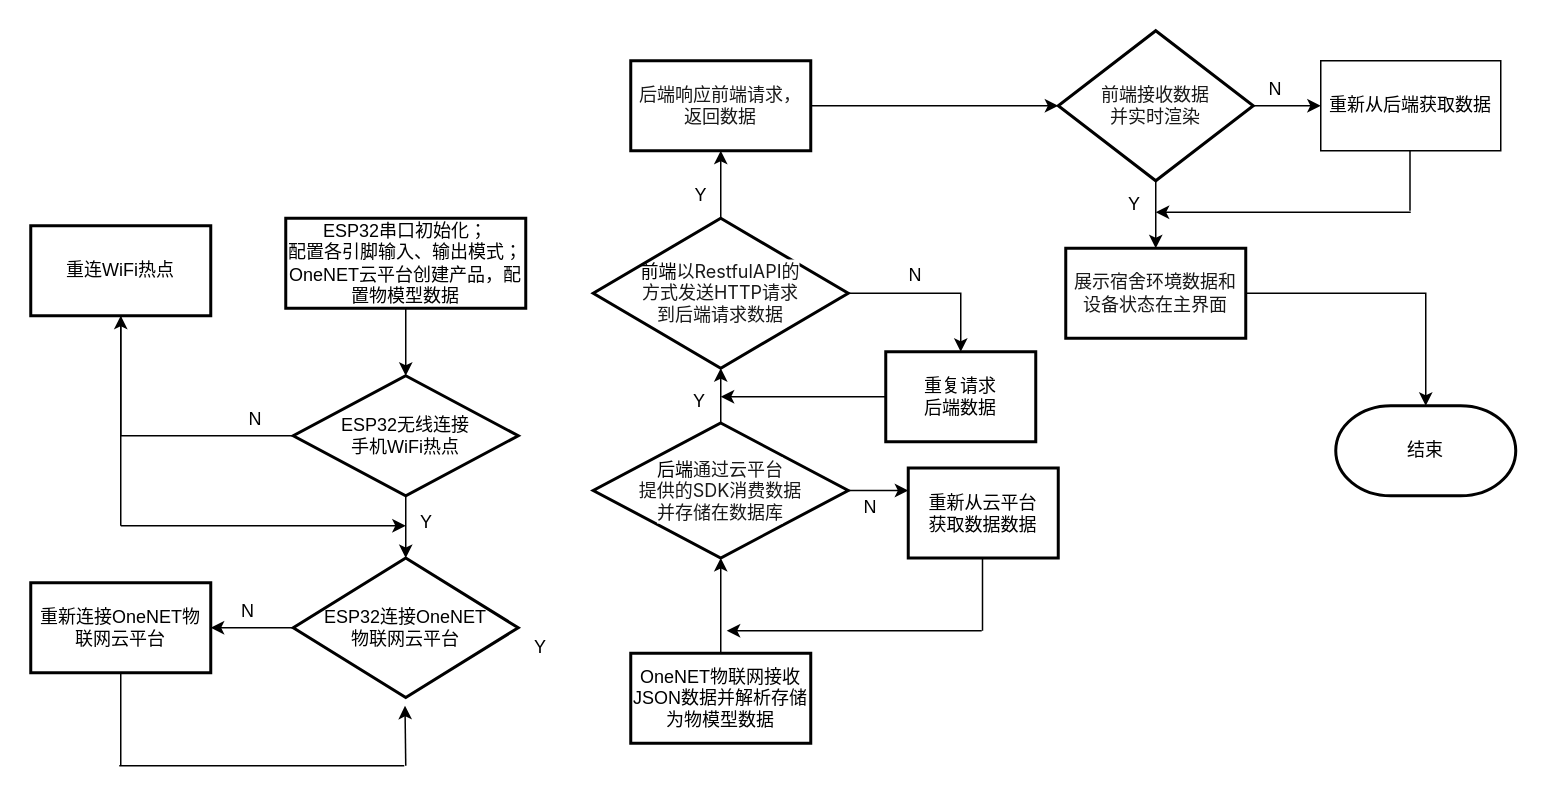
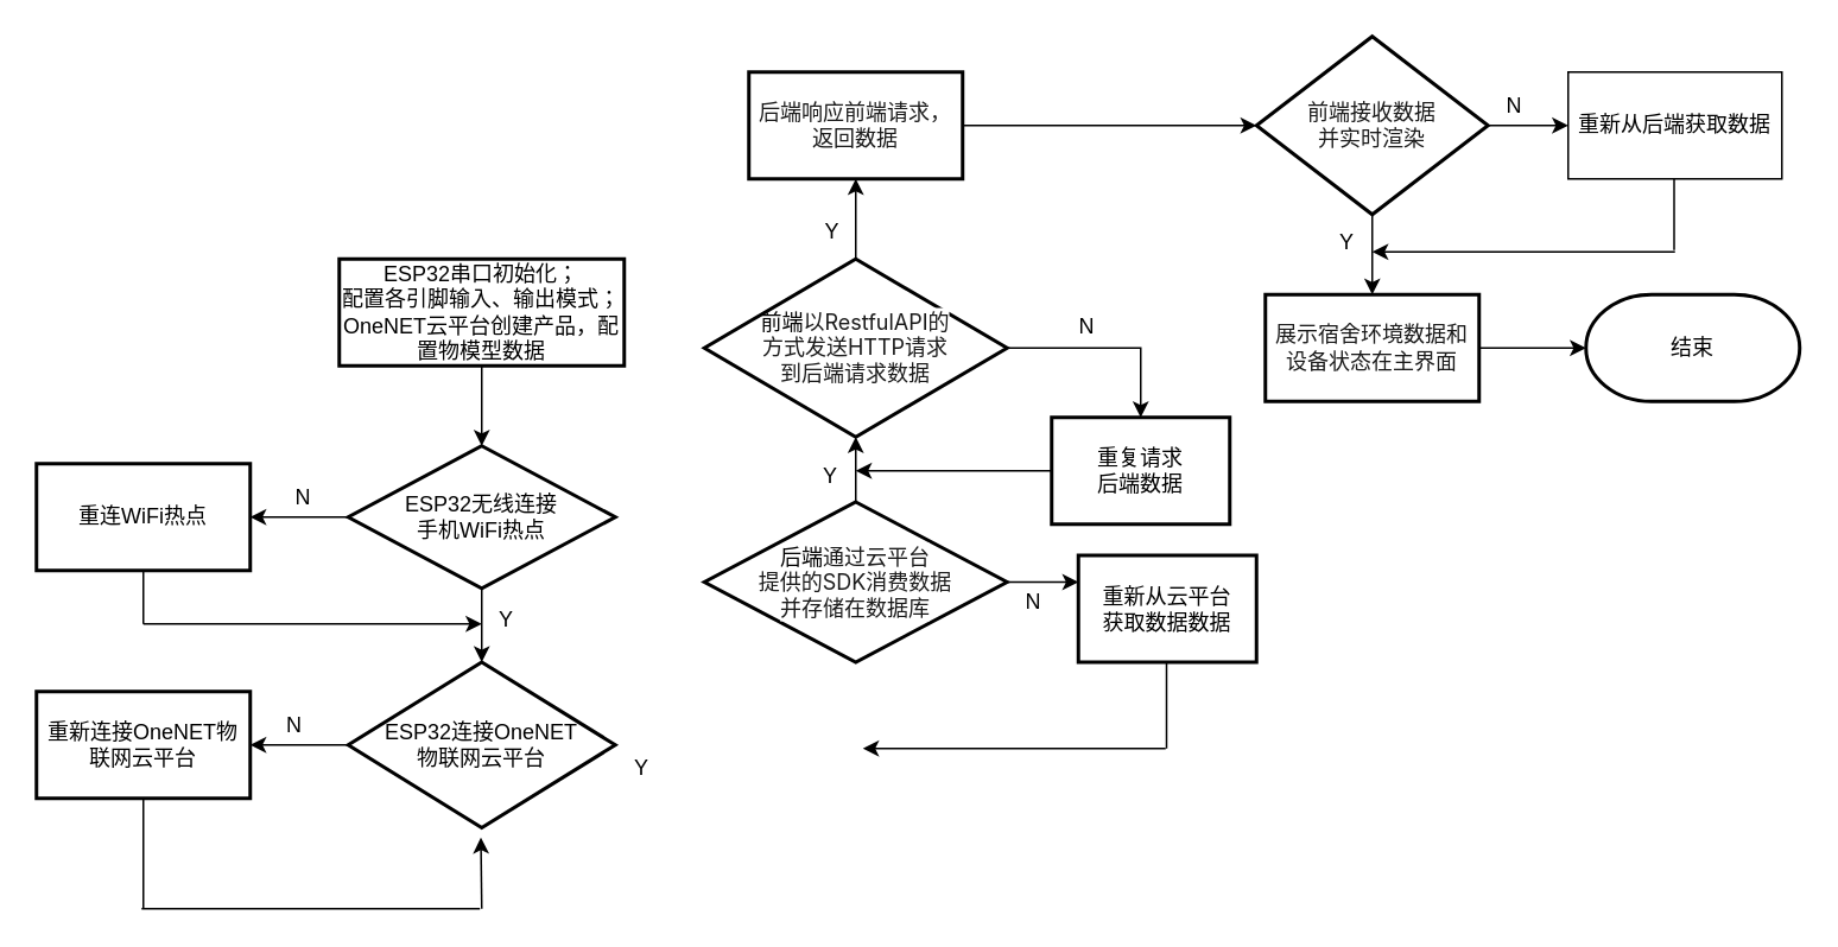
- <mxCell id="17" value="重连WiFi热点" style="whiteSpace=wrap;html=1;strokeWidth=2;labelBackgroundColor=none;" vertex="1" parent="1"><mxGeometry x="20" y="150" width="120" height="60" as="geometry" /></mxCell>
+ <mxCell id="17" value="重连WiFi热点" style="whiteSpace=wrap;html=1;strokeWidth=2;labelBackgroundColor=none;" vertex="1" parent="1"><mxGeometry x="20" y="260" width="120" height="60" as="geometry" /></mxCell>
- <mxCell id="33" value="结束" style="strokeWidth=2;html=1;shape=mxgraph.flowchart.terminator;whiteSpace=wrap;" vertex="1" parent="1"><mxGeometry x="890" y="270" width="120" height="60" as="geometry" /></mxCell>
+ <mxCell id="33" value="结束" style="strokeWidth=2;html=1;shape=mxgraph.flowchart.terminator;whiteSpace=wrap;" vertex="1" parent="1"><mxGeometry x="890" y="165" width="120" height="60" as="geometry" /></mxCell>
- <mxCell id="9" value="" style="edgeStyle=orthogonalEdgeStyle;rounded=0;orthogonalLoop=1;jettySize=auto;html=1;labelBackgroundColor=none;fontColor=default;" edge="1" parent="1" source="10" target="13"><mxGeometry relative="1" as="geometry" /></mxCell>
- <mxCell id="10" value="OneNET物联网接收JSON数据并解析存储为物模型数据" style="whiteSpace=wrap;html=1;strokeWidth=2;labelBackgroundColor=none;" vertex="1" parent="1"><mxGeometry x="420" y="435" width="120" height="60" as="geometry" /></mxCell>
